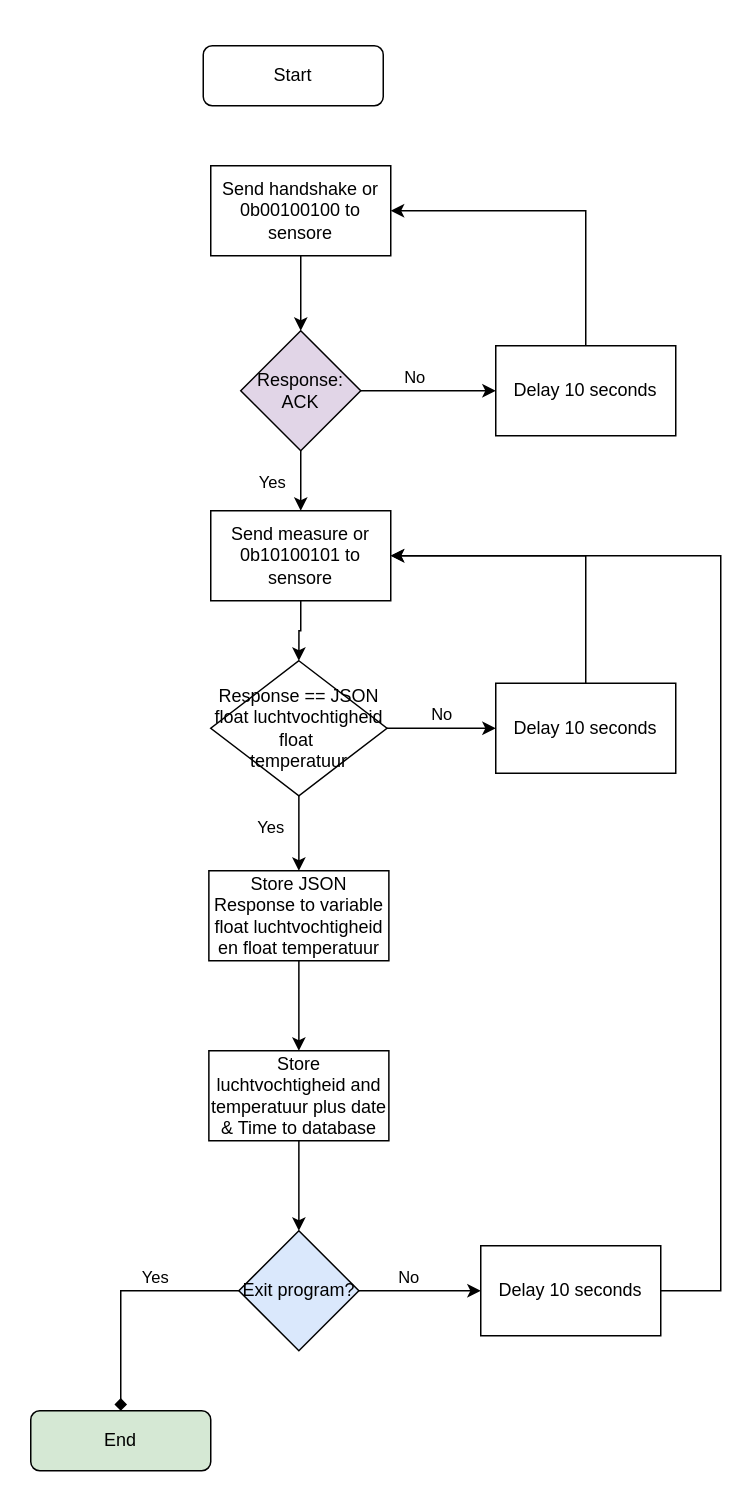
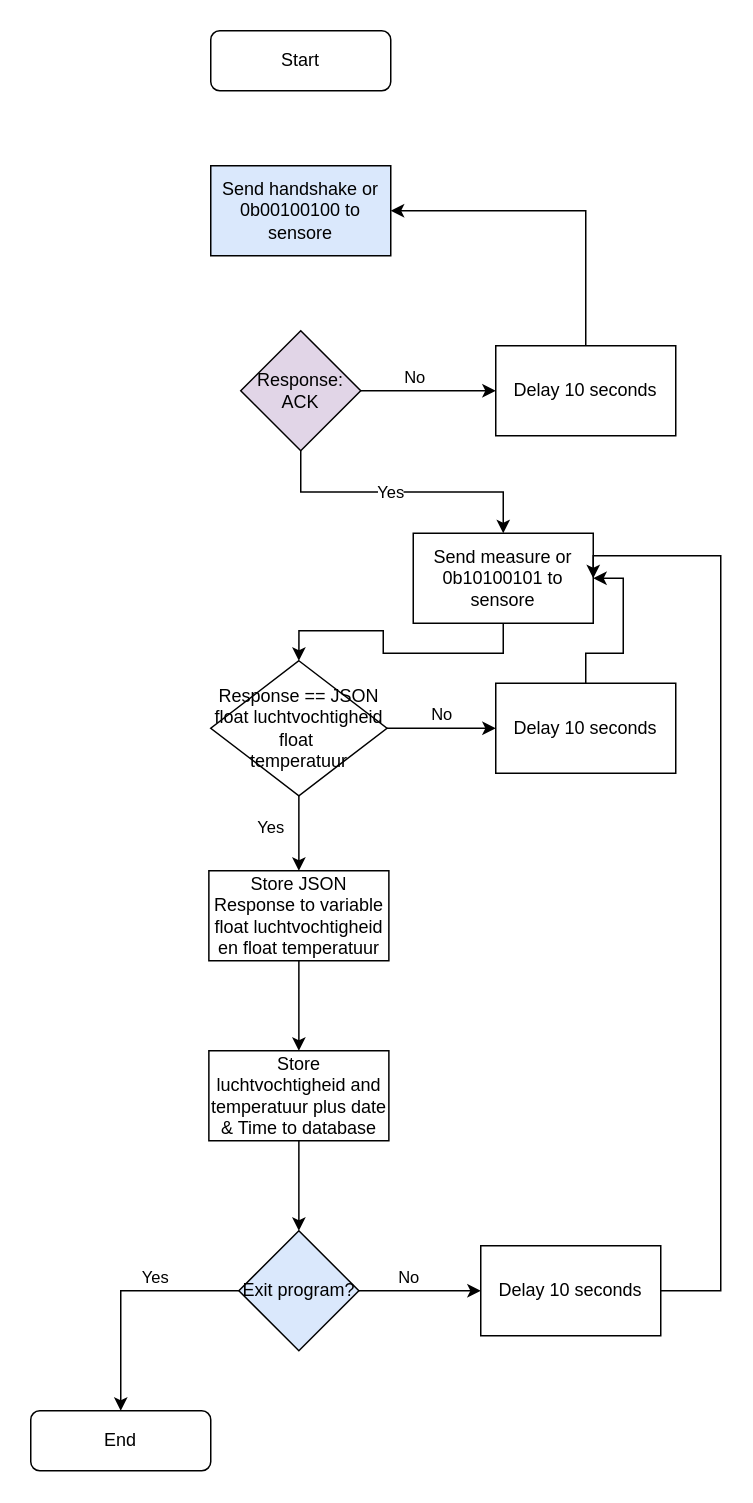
- <mxCell id="2" value="Start" style="rounded=1;whiteSpace=wrap;html=1;" parent="1" vertex="1"><mxGeometry x="135" y="30" width="120" height="40" as="geometry" /></mxCell>
+ <mxCell id="2" value="Start" style="rounded=1;whiteSpace=wrap;html=1;" parent="1" vertex="1"><mxGeometry x="140" y="20" width="120" height="40" as="geometry" /></mxCell>
- <mxCell id="4" value="Send handshake or 0b00100100 to sensore" style="rounded=0;whiteSpace=wrap;html=1;" parent="1" vertex="1"><mxGeometry x="140" y="110" width="120" height="60" as="geometry" /></mxCell>
+ <mxCell id="4" value="Send handshake or 0b00100100 to sensore" style="rounded=0;whiteSpace=wrap;html=1;fillColor=#dae8fc;" parent="1" vertex="1"><mxGeometry x="140" y="110" width="120" height="60" as="geometry" /></mxCell>
- <mxCell id="3" style="edgeStyle=orthogonalEdgeStyle;rounded=0;orthogonalLoop=1;jettySize=auto;html=1;entryX=0.5;entryY=0;entryDx=0;entryDy=0;" parent="1" source="4" target="9" edge="1"><mxGeometry relative="1" as="geometry" /></mxCell>
- <mxCell id="13" value="Send measure or 0b10100101 to sensore" style="rounded=0;whiteSpace=wrap;html=1;" parent="1" vertex="1"><mxGeometry x="140" y="340" width="120" height="60" as="geometry" /></mxCell>
+ <mxCell id="13" value="Send measure or 0b10100101 to sensore" style="rounded=0;whiteSpace=wrap;html=1;" parent="1" vertex="1"><mxGeometry x="275" y="355" width="120" height="60" as="geometry" /></mxCell>
- <mxCell id="27" style="edgeStyle=orthogonalEdgeStyle;rounded=0;orthogonalLoop=1;jettySize=auto;html=1;exitX=0;exitY=0.5;exitDx=0;exitDy=0;endArrow=diamond;" parent="1" source="29" target="32" edge="1"><mxGeometry relative="1" as="geometry" /></mxCell>
+ <mxCell id="27" style="edgeStyle=orthogonalEdgeStyle;rounded=0;orthogonalLoop=1;jettySize=auto;html=1;exitX=0;exitY=0.5;exitDx=0;exitDy=0;" parent="1" source="29" target="32" edge="1"><mxGeometry relative="1" as="geometry" /></mxCell>
- <mxCell id="32" value="End" style="rounded=1;whiteSpace=wrap;html=1;fillColor=#d5e8d4;" parent="1" vertex="1"><mxGeometry x="20" y="940" width="120" height="40" as="geometry" /></mxCell>
+ <mxCell id="32" value="End" style="rounded=1;whiteSpace=wrap;html=1;" parent="1" vertex="1"><mxGeometry x="20" y="940" width="120" height="40" as="geometry" /></mxCell>
